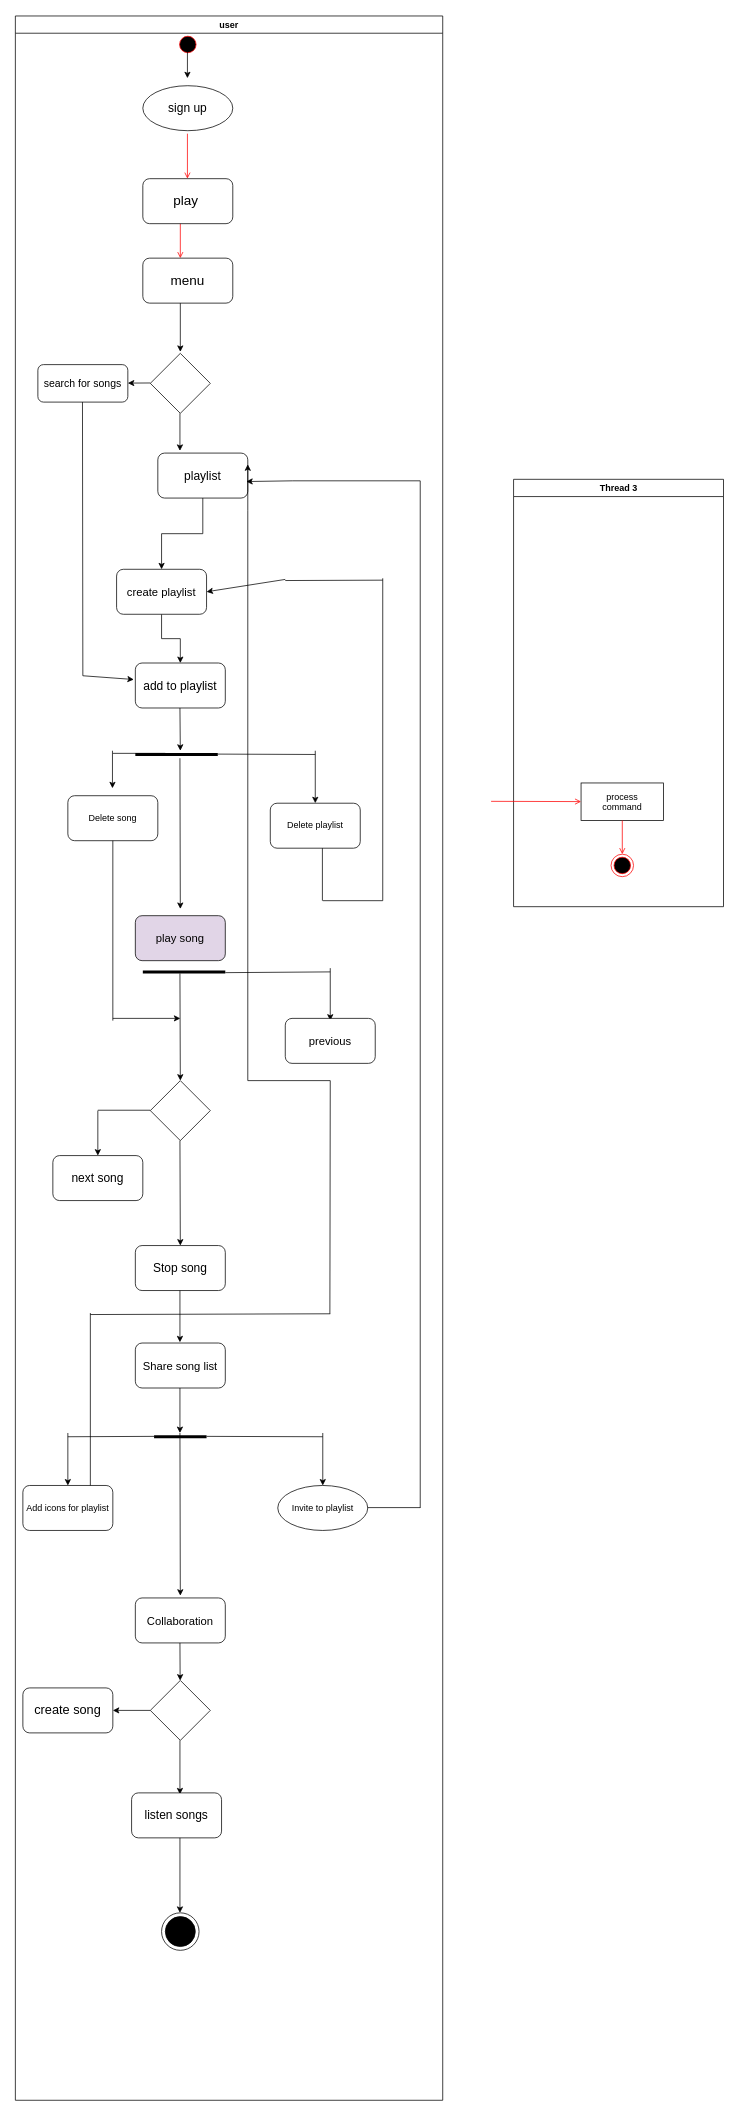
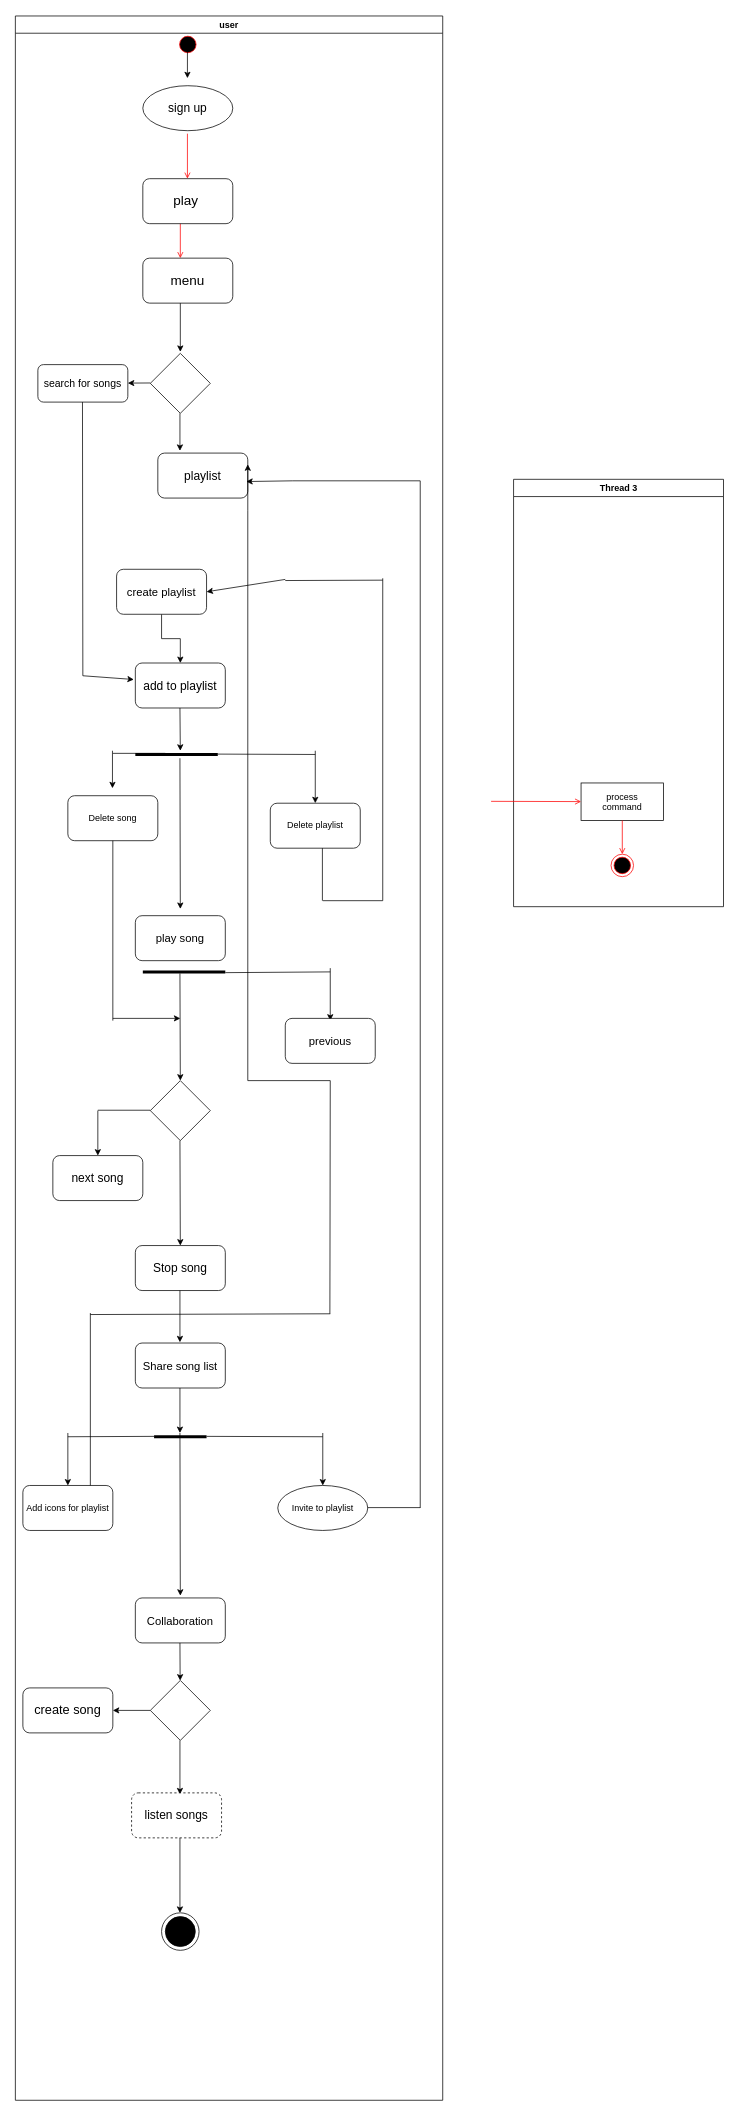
- <mxCell id="15" value="" style="edgeStyle=orthogonalEdgeStyle;rounded=0;orthogonalLoop=1;jettySize=auto;html=1;" edge="1" parent="2" source="16" target="18"><mxGeometry relative="1" as="geometry" /></mxCell>
- <mxCell id="28" value="&lt;font style=&quot;font-size: 15px;&quot;&gt;play song&lt;/font&gt;" style="rounded=1;whiteSpace=wrap;html=1;fillColor=#e1d5e7;" vertex="1" parent="2"><mxGeometry x="160" y="1200" width="120" height="60" as="geometry" /></mxCell>
+ <mxCell id="28" value="&lt;font style=&quot;font-size: 15px;&quot;&gt;play song&lt;/font&gt;" style="rounded=1;whiteSpace=wrap;html=1;" vertex="1" parent="2"><mxGeometry x="160" y="1200" width="120" height="60" as="geometry" /></mxCell>
- <mxCell id="57" value="&lt;font style=&quot;font-size: 16px;&quot;&gt;listen songs&lt;/font&gt;" style="rounded=1;whiteSpace=wrap;html=1;" vertex="1" parent="2"><mxGeometry x="155" y="2370" width="120" height="60" as="geometry" /></mxCell>
+ <mxCell id="57" value="&lt;font style=&quot;font-size: 16px;&quot;&gt;listen songs&lt;/font&gt;" style="rounded=1;whiteSpace=wrap;html=1;dashed=1;" vertex="1" parent="2"><mxGeometry x="155" y="2370" width="120" height="60" as="geometry" /></mxCell>
